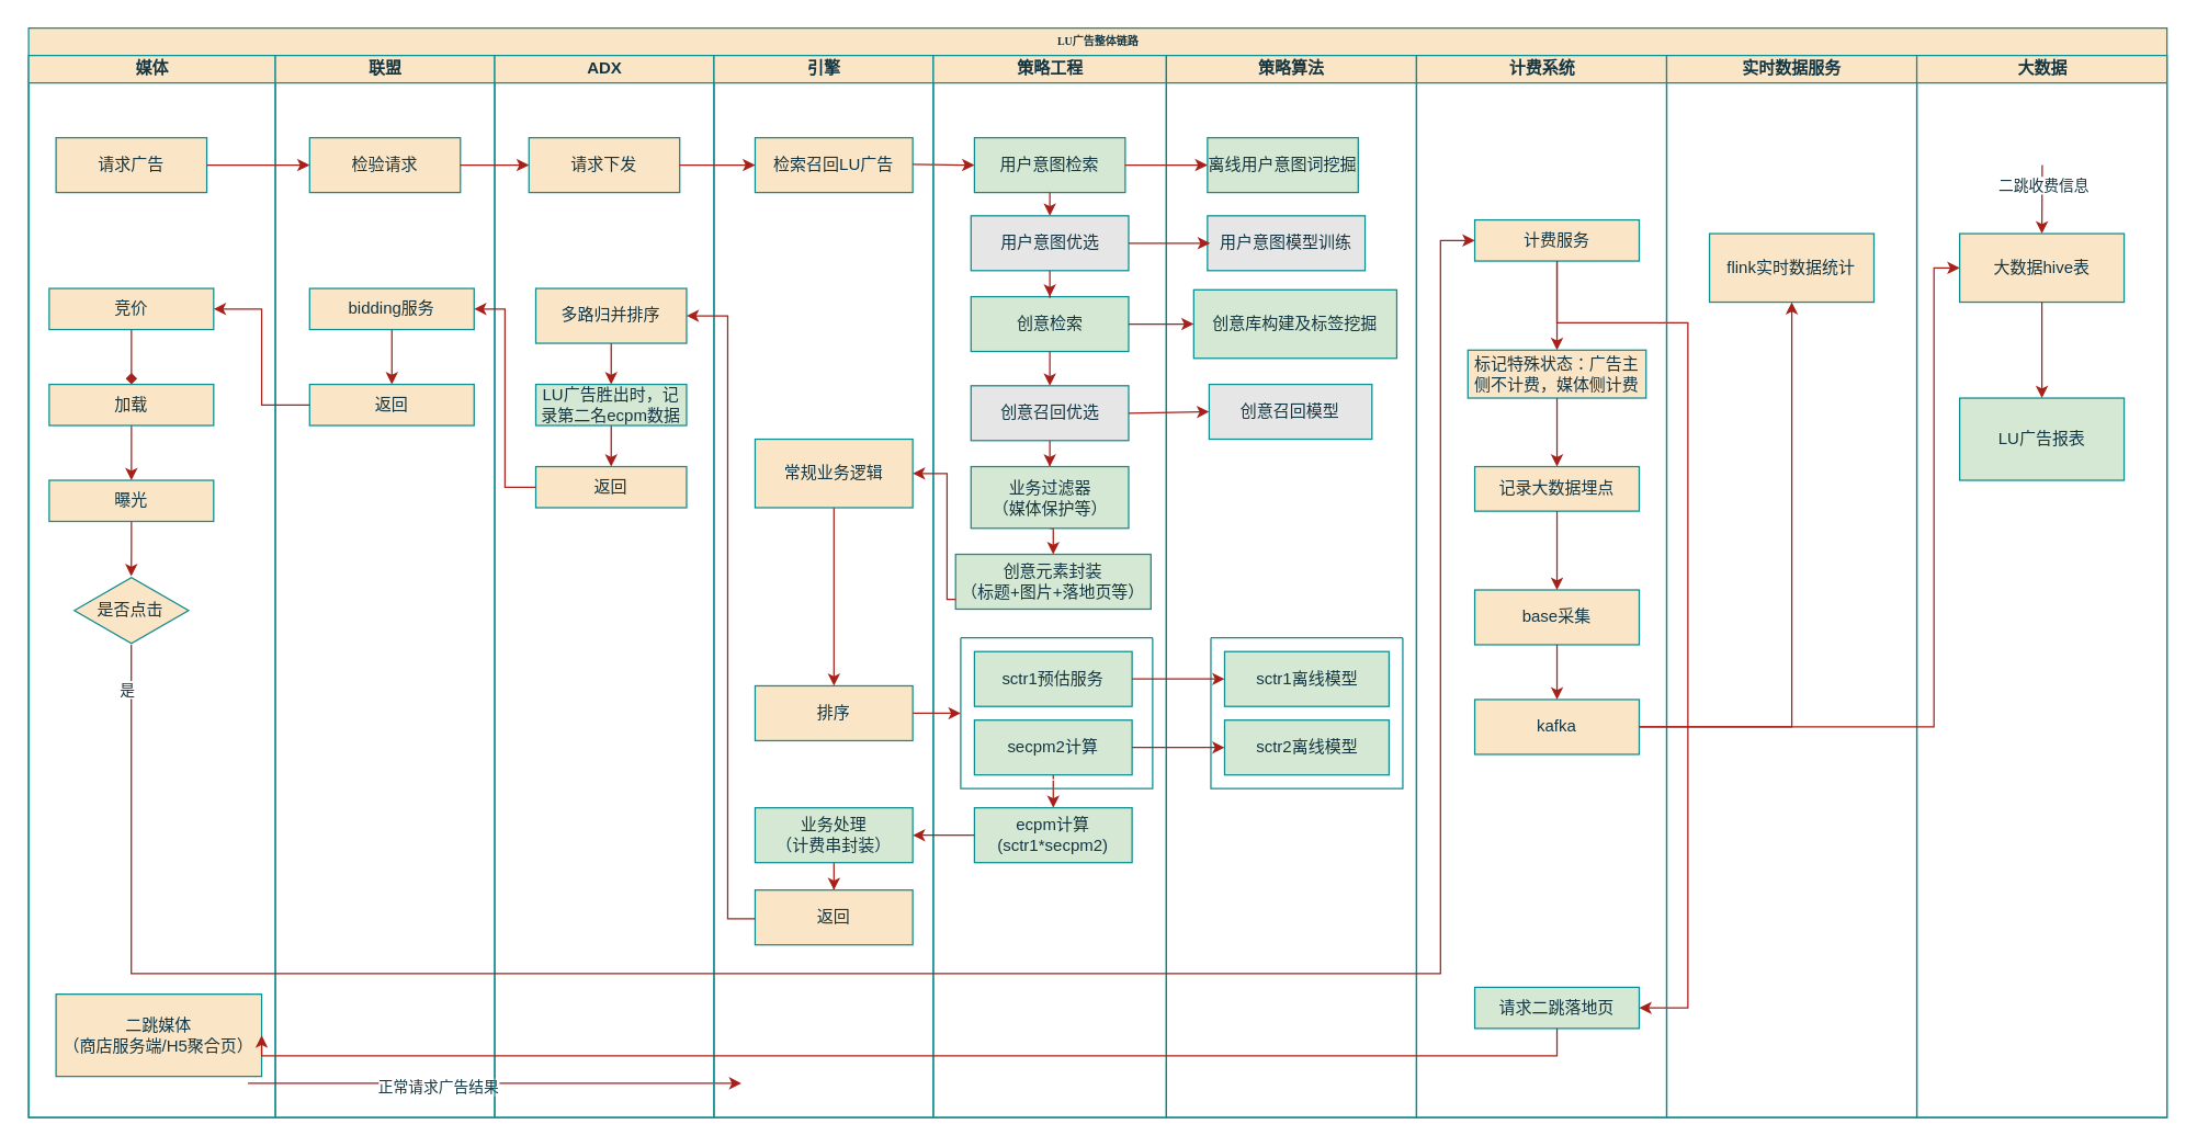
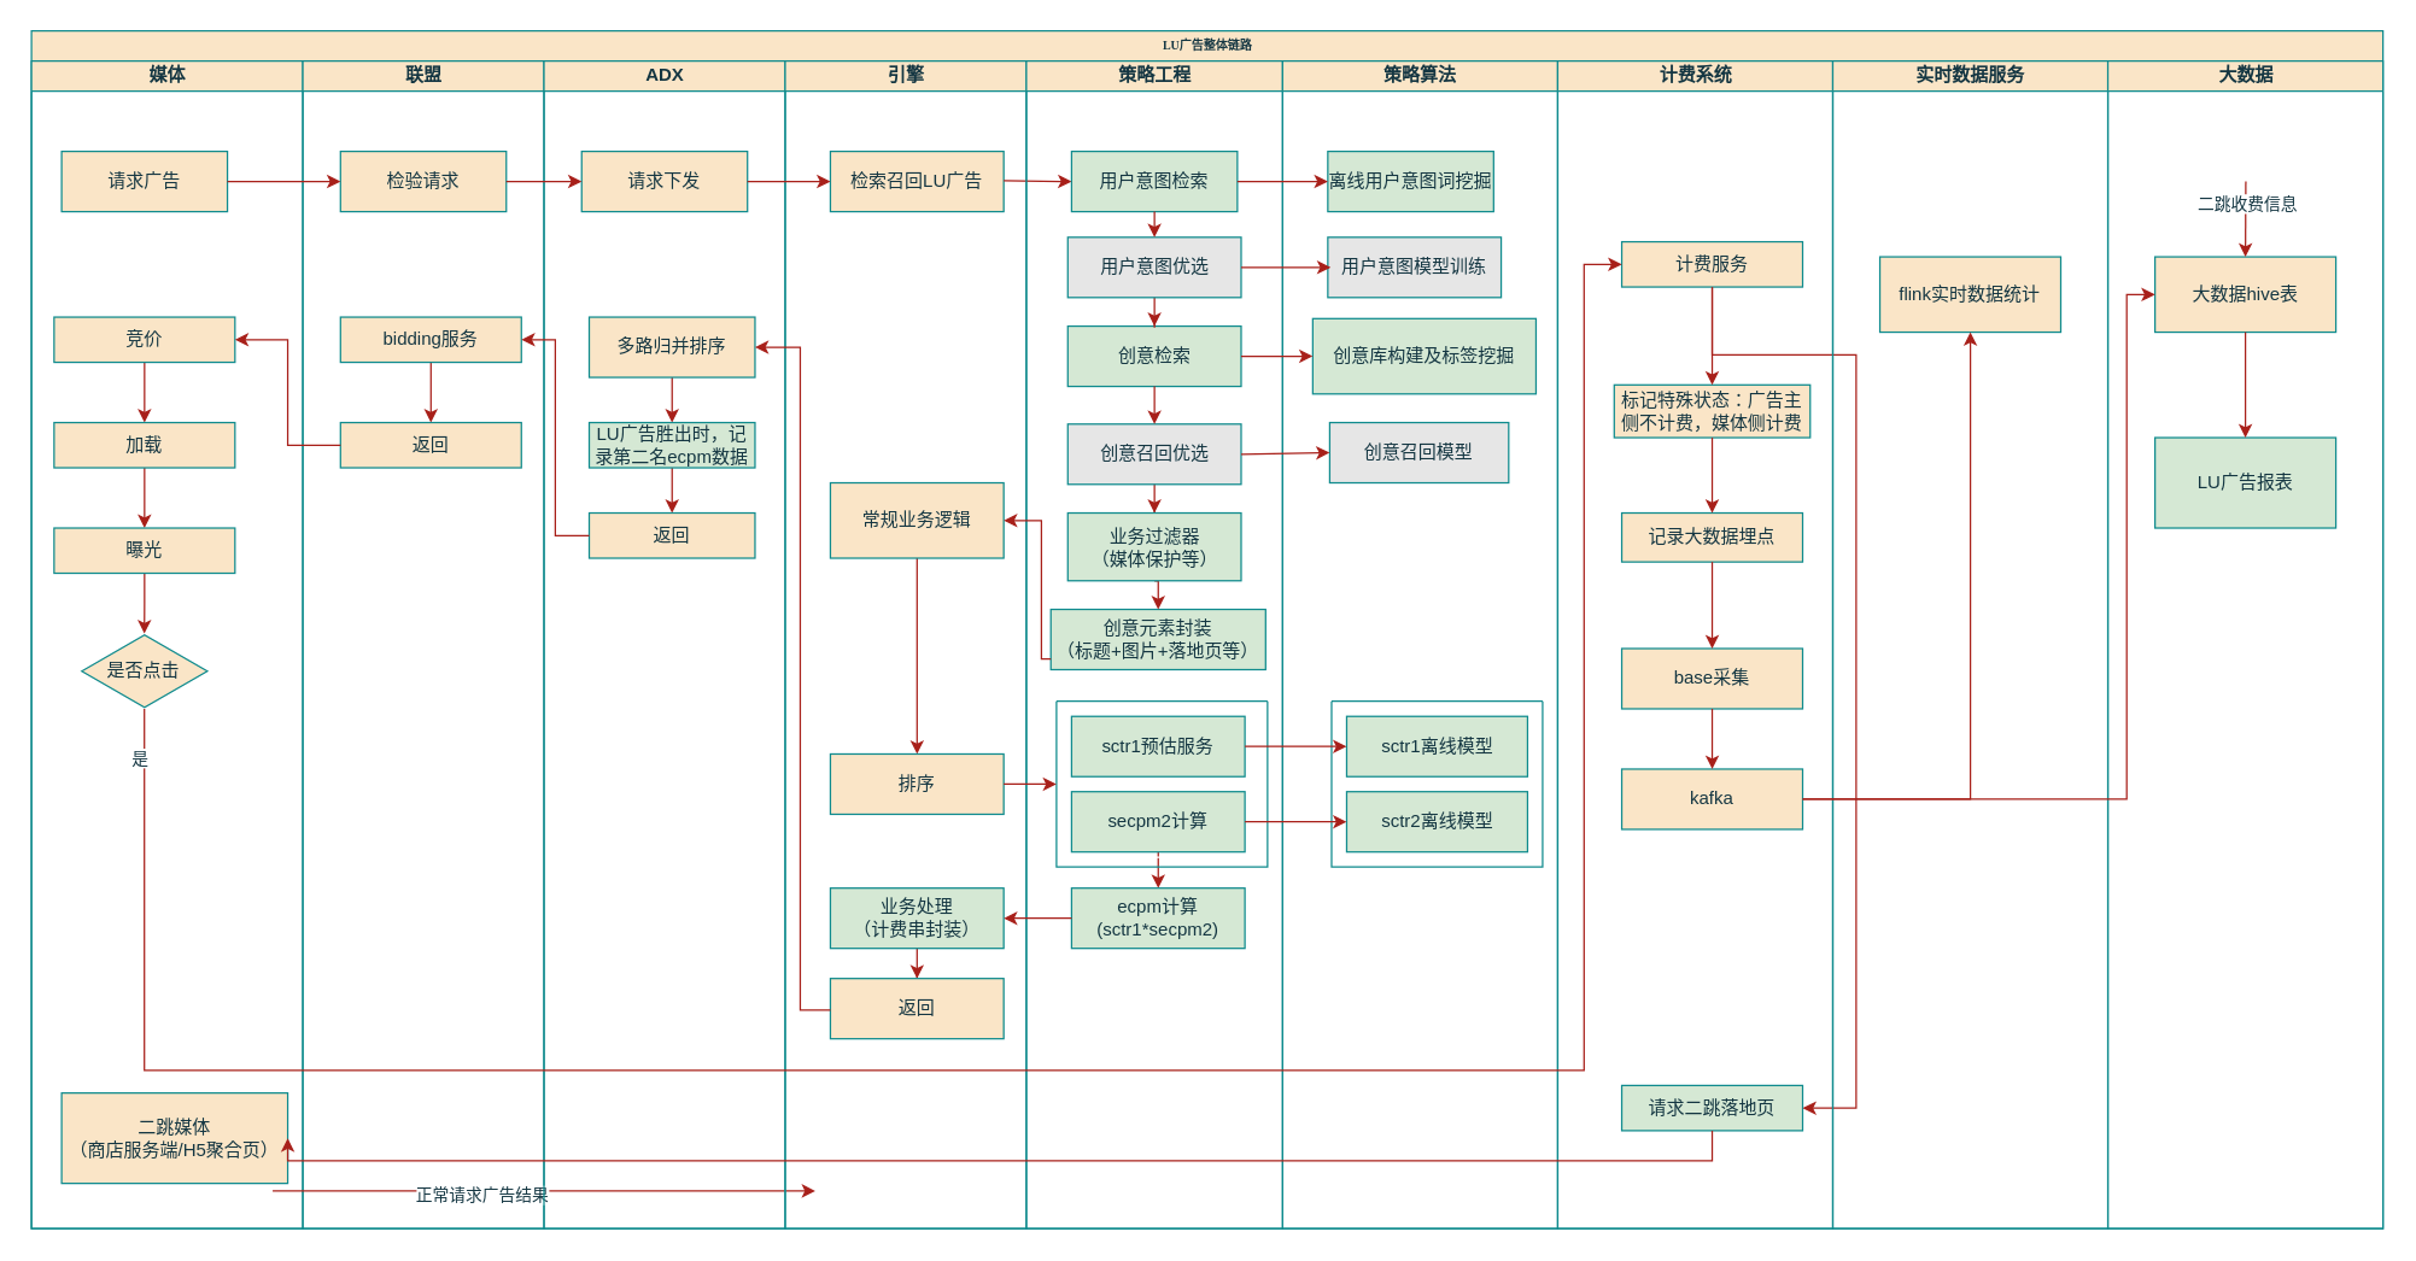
- <mxCell id="5" style="edgeStyle=orthogonalEdgeStyle;rounded=0;orthogonalLoop=1;jettySize=auto;html=1;exitX=0.5;exitY=1;exitDx=0;exitDy=0;entryX=0.5;entryY=0;entryDx=0;entryDy=0;labelBackgroundColor=#DAD2D8;strokeColor=#A8201A;fontColor=#143642;endArrow=diamond;" edge="1" parent="3" source="6" target="8"><mxGeometry relative="1" as="geometry" /></mxCell>
+ <mxCell id="5" style="edgeStyle=orthogonalEdgeStyle;rounded=0;orthogonalLoop=1;jettySize=auto;html=1;exitX=0.5;exitY=1;exitDx=0;exitDy=0;entryX=0.5;entryY=0;entryDx=0;entryDy=0;labelBackgroundColor=#DAD2D8;strokeColor=#A8201A;fontColor=#143642;" edge="1" parent="3" source="6" target="8"><mxGeometry relative="1" as="geometry" /></mxCell>
